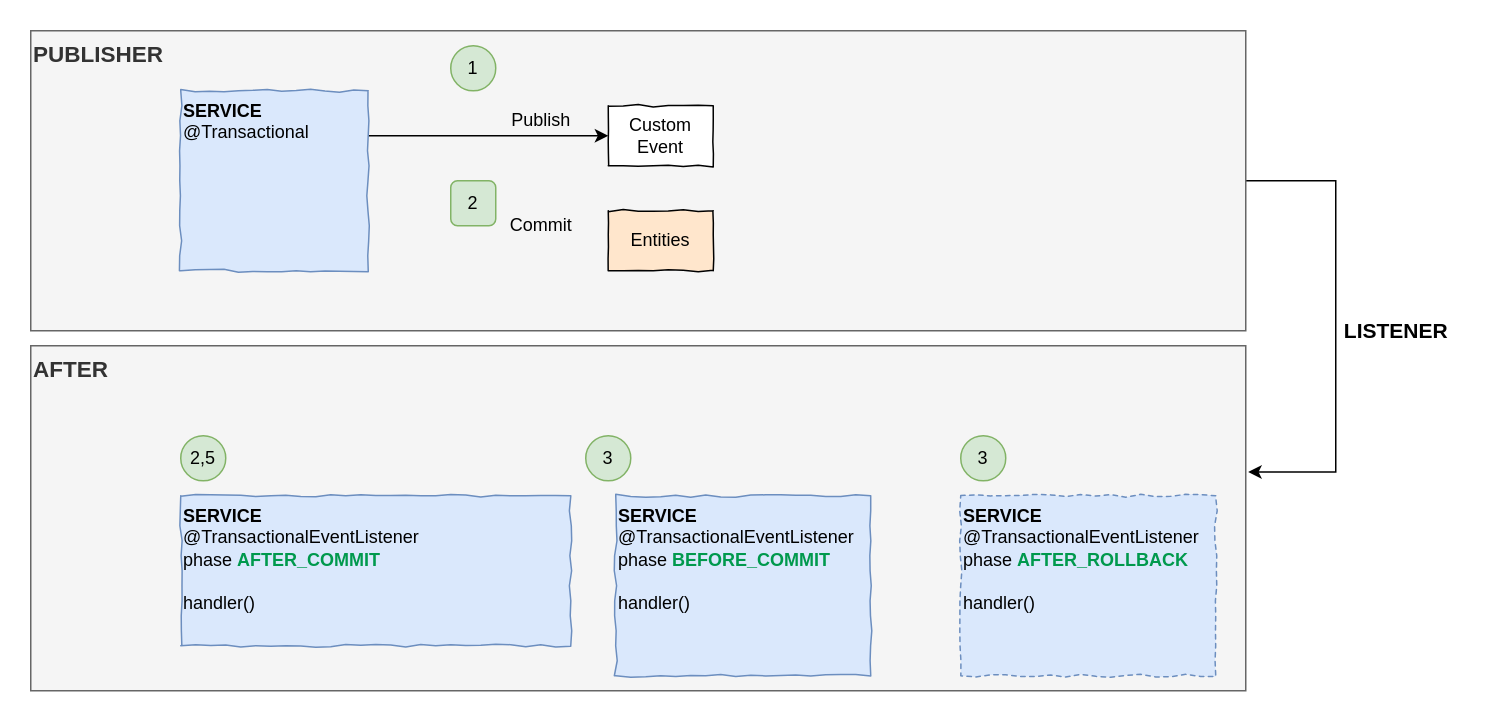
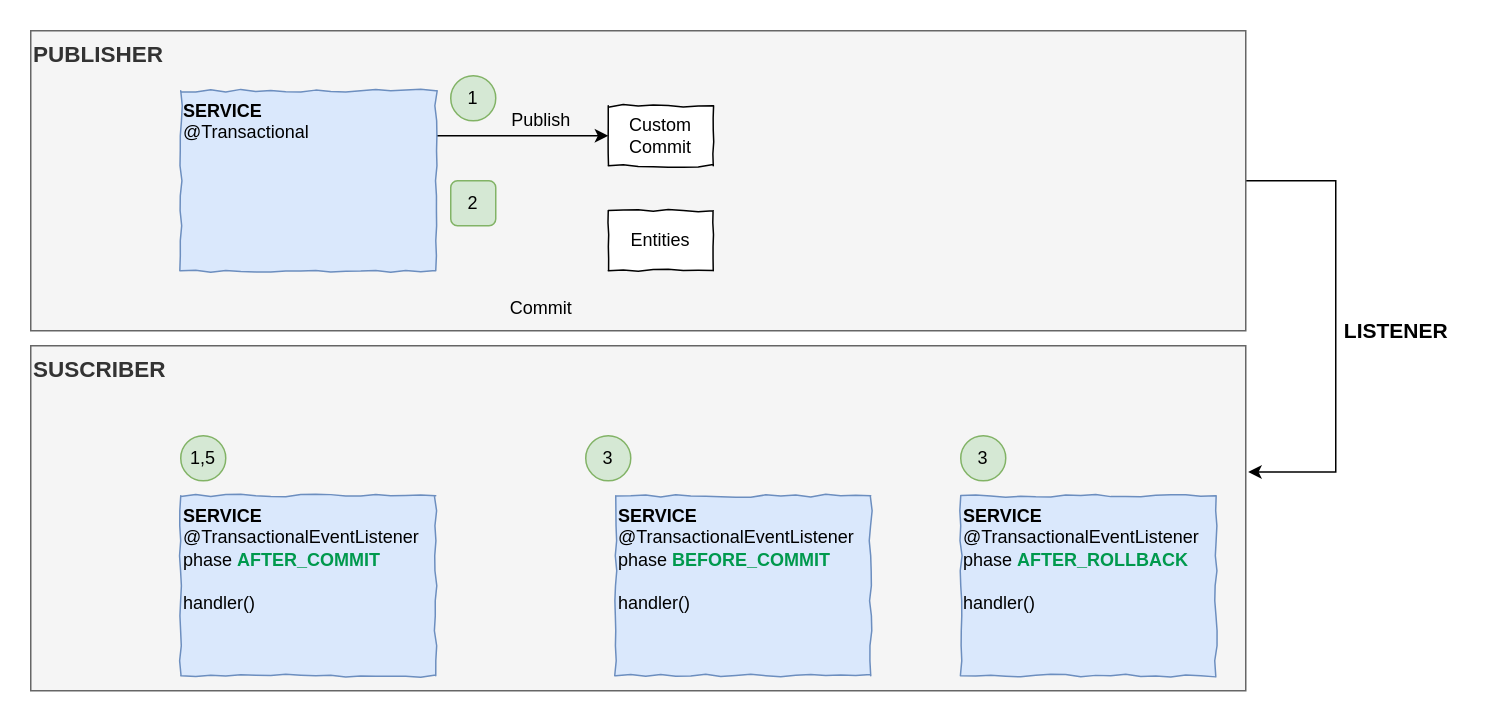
- <mxCell id="12" value="1" style="ellipse;whiteSpace=wrap;html=1;aspect=fixed;fillColor=#d5e8d4;strokeColor=#82b366;" parent="1" vertex="1"><mxGeometry x="300" y="30" width="30" height="30" as="geometry" /></mxCell>
+ <mxCell id="12" value="1" style="ellipse;whiteSpace=wrap;html=1;aspect=fixed;fillColor=#d5e8d4;strokeColor=#82b366;" parent="1" vertex="1"><mxGeometry x="300" y="50" width="30" height="30" as="geometry" /></mxCell>
- <mxCell id="8" value="&lt;div align=&quot;center&quot;&gt;Custom&lt;/div&gt;&lt;div align=&quot;center&quot;&gt;Event&lt;/div&gt;" style="rounded=0;whiteSpace=wrap;html=1;comic=1;align=center;" parent="1" vertex="1"><mxGeometry x="405" y="70" width="70" height="40" as="geometry" /></mxCell>
+ <mxCell id="8" value="&lt;div align=&quot;center&quot;&gt;Custom&lt;/div&gt;&lt;div align=&quot;center&quot;&gt;Commit&lt;/div&gt;" style="rounded=0;whiteSpace=wrap;html=1;comic=1;align=center;" parent="1" vertex="1"><mxGeometry x="405" y="70" width="70" height="40" as="geometry" /></mxCell>
- <mxCell id="6" value="&lt;div&gt;&lt;b&gt;SERVICE&lt;/b&gt;&lt;/div&gt;&lt;div&gt;@Transactional&lt;br&gt;&lt;/div&gt;" style="rounded=0;whiteSpace=wrap;html=1;verticalAlign=top;labelPosition=center;verticalLabelPosition=middle;align=left;comic=1;fillColor=#dae8fc;strokeColor=#6c8ebf;" parent="1" vertex="1"><mxGeometry x="120" y="60" width="125" height="120" as="geometry" /></mxCell>
+ <mxCell id="6" value="&lt;div&gt;&lt;b&gt;SERVICE&lt;/b&gt;&lt;/div&gt;&lt;div&gt;@Transactional&lt;br&gt;&lt;/div&gt;" style="rounded=0;whiteSpace=wrap;html=1;verticalAlign=top;labelPosition=center;verticalLabelPosition=middle;align=left;comic=1;fillColor=#dae8fc;strokeColor=#6c8ebf;" parent="1" vertex="1"><mxGeometry x="120" y="60" width="170" height="120" as="geometry" /></mxCell>
- <mxCell id="10" value="Commit" style="text;html=1;align=center;verticalAlign=middle;resizable=0;points=[];autosize=1;" parent="1" vertex="1"><mxGeometry x="330" y="140" width="60" height="20" as="geometry" /></mxCell>
+ <mxCell id="10" value="Commit" style="text;html=1;align=center;verticalAlign=middle;resizable=0;points=[];autosize=1;" parent="1" vertex="1"><mxGeometry x="330" y="195" width="60" height="20" as="geometry" /></mxCell>
- <mxCell id="9" value="Entities" style="rounded=0;whiteSpace=wrap;html=1;comic=1;align=center;fillColor=#ffe6cc;" parent="1" vertex="1"><mxGeometry x="405" y="140" width="70" height="40" as="geometry" /></mxCell>
+ <mxCell id="9" value="Entities" style="rounded=0;whiteSpace=wrap;html=1;comic=1;align=center;" parent="1" vertex="1"><mxGeometry x="405" y="140" width="70" height="40" as="geometry" /></mxCell>
- <mxCell id="4" value="&lt;div align=&quot;left&quot;&gt;&lt;font style=&quot;font-size: 15px&quot;&gt;&lt;b&gt;AFTER&lt;/b&gt;&lt;/font&gt;&lt;/div&gt;" style="rounded=0;whiteSpace=wrap;html=1;fillColor=#f5f5f5;strokeColor=#666666;fontColor=#333333;align=left;verticalAlign=top;" parent="1" vertex="1"><mxGeometry x="20" y="230" width="810" height="230" as="geometry" /></mxCell>
+ <mxCell id="4" value="&lt;div align=&quot;left&quot;&gt;&lt;font style=&quot;font-size: 15px&quot;&gt;&lt;b&gt;SUSCRIBER&lt;/b&gt;&lt;/font&gt;&lt;/div&gt;" style="rounded=0;whiteSpace=wrap;html=1;fillColor=#f5f5f5;strokeColor=#666666;fontColor=#333333;align=left;verticalAlign=top;" parent="1" vertex="1"><mxGeometry x="20" y="230" width="810" height="230" as="geometry" /></mxCell>
- <mxCell id="16" value="&lt;div&gt;2,5&lt;br&gt;&lt;/div&gt;" style="ellipse;whiteSpace=wrap;html=1;aspect=fixed;fillColor=#d5e8d4;strokeColor=#82b366;" parent="1" vertex="1"><mxGeometry x="120" y="290" width="30" height="30" as="geometry" /></mxCell>
+ <mxCell id="16" value="&lt;div&gt;1,5&lt;br&gt;&lt;/div&gt;" style="ellipse;whiteSpace=wrap;html=1;aspect=fixed;fillColor=#d5e8d4;strokeColor=#82b366;" parent="1" vertex="1"><mxGeometry x="120" y="290" width="30" height="30" as="geometry" /></mxCell>
- <mxCell id="11" value="&lt;div&gt;&lt;b&gt;SERVICE&lt;/b&gt;&lt;/div&gt;&lt;div&gt;@TransactionalEventListener&lt;/div&gt;&lt;div&gt;phase &lt;font color=&quot;#00994D&quot;&gt;&lt;b&gt;AFTER_COMMIT&lt;/b&gt;&lt;/font&gt;&lt;/div&gt;&lt;div&gt;&lt;br&gt;&lt;/div&gt;&lt;div&gt;handler()&lt;/div&gt;" style="rounded=0;whiteSpace=wrap;html=1;verticalAlign=top;labelPosition=center;verticalLabelPosition=middle;align=left;comic=1;fillColor=#dae8fc;strokeColor=#6c8ebf;" parent="1" vertex="1"><mxGeometry x="120" y="330" width="260" height="100" as="geometry" /></mxCell>
+ <mxCell id="11" value="&lt;div&gt;&lt;b&gt;SERVICE&lt;/b&gt;&lt;/div&gt;&lt;div&gt;@TransactionalEventListener&lt;/div&gt;&lt;div&gt;phase &lt;font color=&quot;#00994D&quot;&gt;&lt;b&gt;AFTER_COMMIT&lt;/b&gt;&lt;/font&gt;&lt;/div&gt;&lt;div&gt;&lt;br&gt;&lt;/div&gt;&lt;div&gt;handler()&lt;/div&gt;" style="rounded=0;whiteSpace=wrap;html=1;verticalAlign=top;labelPosition=center;verticalLabelPosition=middle;align=left;comic=1;fillColor=#dae8fc;strokeColor=#6c8ebf;" parent="1" vertex="1"><mxGeometry x="120" y="330" width="170" height="120" as="geometry" /></mxCell>
- <mxCell id="15" value="&lt;div&gt;&lt;b&gt;SERVICE&lt;/b&gt;&lt;/div&gt;&lt;div&gt;@TransactionalEventListener&lt;/div&gt;&lt;div&gt;phase &lt;b&gt;&lt;font color=&quot;#00994D&quot;&gt;AFTER_ROLLBACK&lt;/font&gt;&lt;/b&gt;&lt;/div&gt;&lt;div&gt;&lt;br&gt;&lt;/div&gt;&lt;div&gt;&lt;div&gt;handler()&lt;/div&gt;&lt;/div&gt;" style="rounded=0;whiteSpace=wrap;html=1;verticalAlign=top;labelPosition=center;verticalLabelPosition=middle;align=left;comic=1;fillColor=#dae8fc;strokeColor=#6c8ebf;dashed=1;" parent="1" vertex="1"><mxGeometry x="640" y="330" width="170" height="120" as="geometry" /></mxCell>
+ <mxCell id="15" value="&lt;div&gt;&lt;b&gt;SERVICE&lt;/b&gt;&lt;/div&gt;&lt;div&gt;@TransactionalEventListener&lt;/div&gt;&lt;div&gt;phase &lt;b&gt;&lt;font color=&quot;#00994D&quot;&gt;AFTER_ROLLBACK&lt;/font&gt;&lt;/b&gt;&lt;/div&gt;&lt;div&gt;&lt;br&gt;&lt;/div&gt;&lt;div&gt;&lt;div&gt;handler()&lt;/div&gt;&lt;/div&gt;" style="rounded=0;whiteSpace=wrap;html=1;verticalAlign=top;labelPosition=center;verticalLabelPosition=middle;align=left;comic=1;fillColor=#dae8fc;strokeColor=#6c8ebf;" parent="1" vertex="1"><mxGeometry x="640" y="330" width="170" height="120" as="geometry" /></mxCell>
